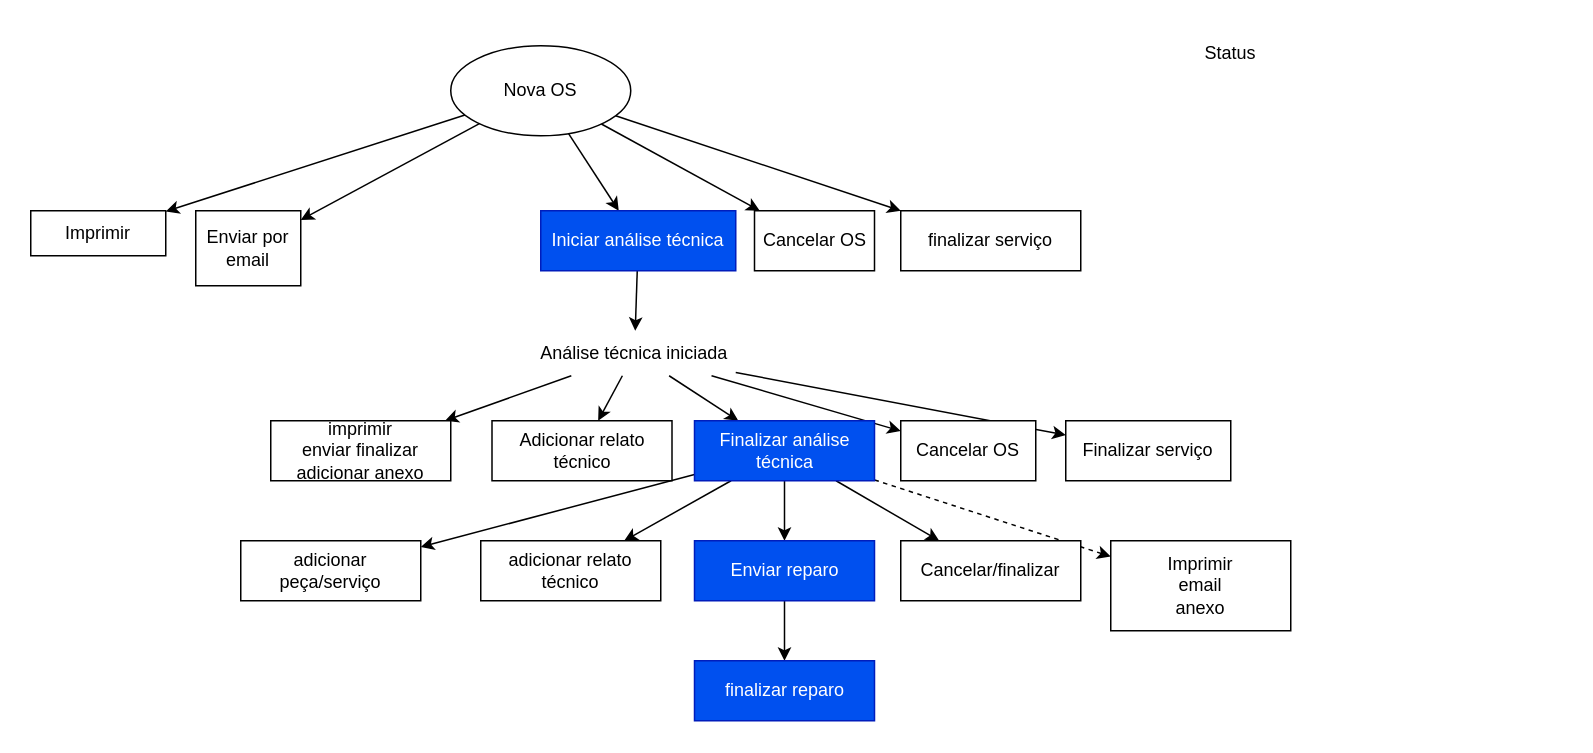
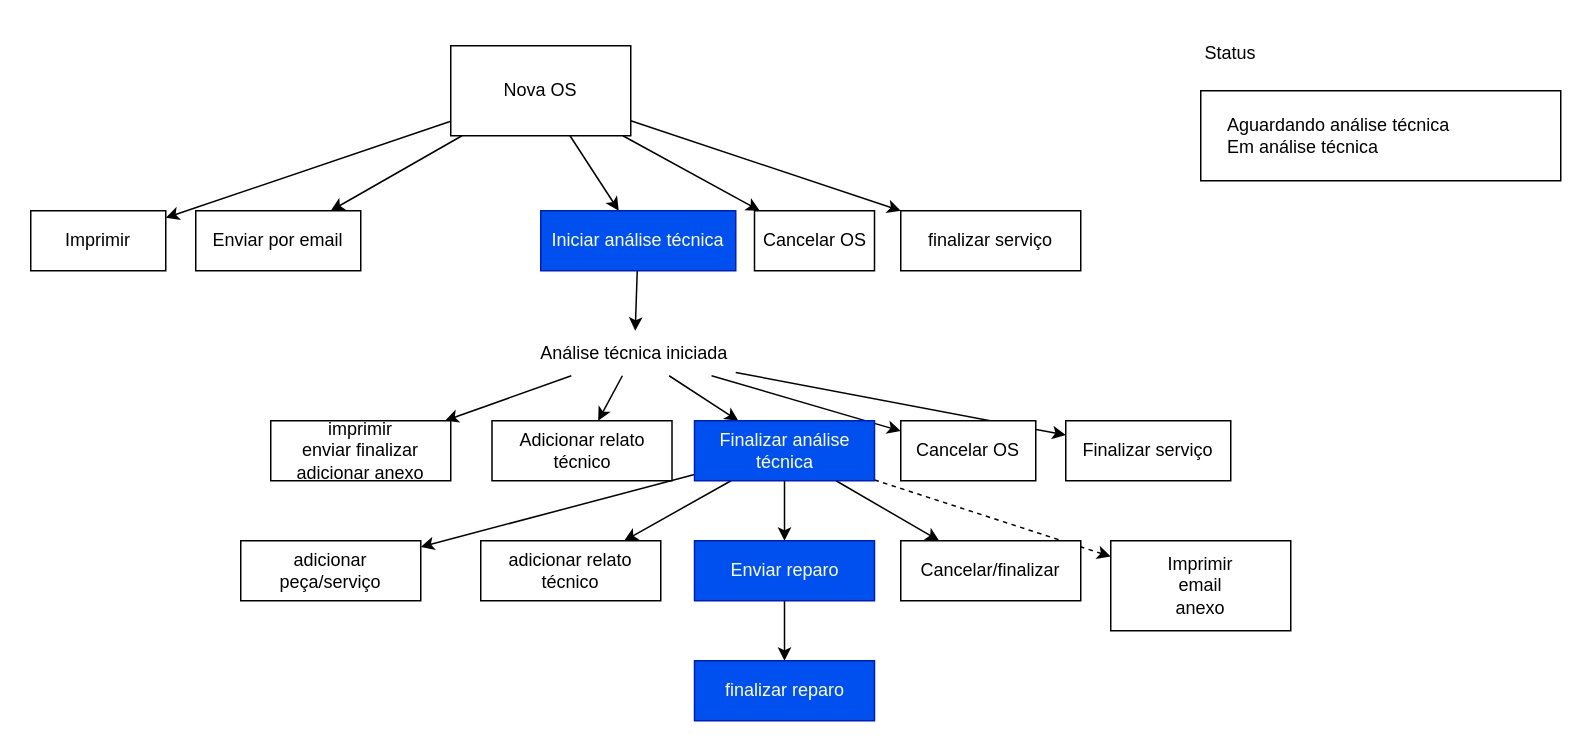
- <mxCell id="7" value="Nova OS" style="ellipse;whiteSpace=wrap;html=1;" parent="1" vertex="1"><mxGeometry x="300" y="30" width="120" height="60" as="geometry" /></mxCell>
+ <mxCell id="7" value="Nova OS" style="rounded=0;whiteSpace=wrap;html=1;" parent="1" vertex="1"><mxGeometry x="300" y="30" width="120" height="60" as="geometry" /></mxCell>
+ <mxCell id="13" value="Aguardando análise técnica&lt;br&gt;Em análise técnica" style="rounded=0;whiteSpace=wrap;html=1;align=left;spacingLeft=16;" parent="1" vertex="1"><mxGeometry x="800" y="60" width="240" height="60" as="geometry" /></mxCell>
- <mxCell id="8" value="Imprimir" style="rounded=0;whiteSpace=wrap;html=1;" parent="1" vertex="1"><mxGeometry x="20" y="140" width="90" height="30" as="geometry" /></mxCell>
+ <mxCell id="8" value="Imprimir" style="rounded=0;whiteSpace=wrap;html=1;" parent="1" vertex="1"><mxGeometry x="20" y="140" width="90" height="40" as="geometry" /></mxCell>
- <mxCell id="9" value="Enviar por email" style="rounded=0;whiteSpace=wrap;html=1;" parent="1" vertex="1"><mxGeometry x="130" y="140" width="70" height="50" as="geometry" /></mxCell>
+ <mxCell id="9" value="Enviar por email" style="rounded=0;whiteSpace=wrap;html=1;" parent="1" vertex="1"><mxGeometry x="130" y="140" width="110" height="40" as="geometry" /></mxCell>
